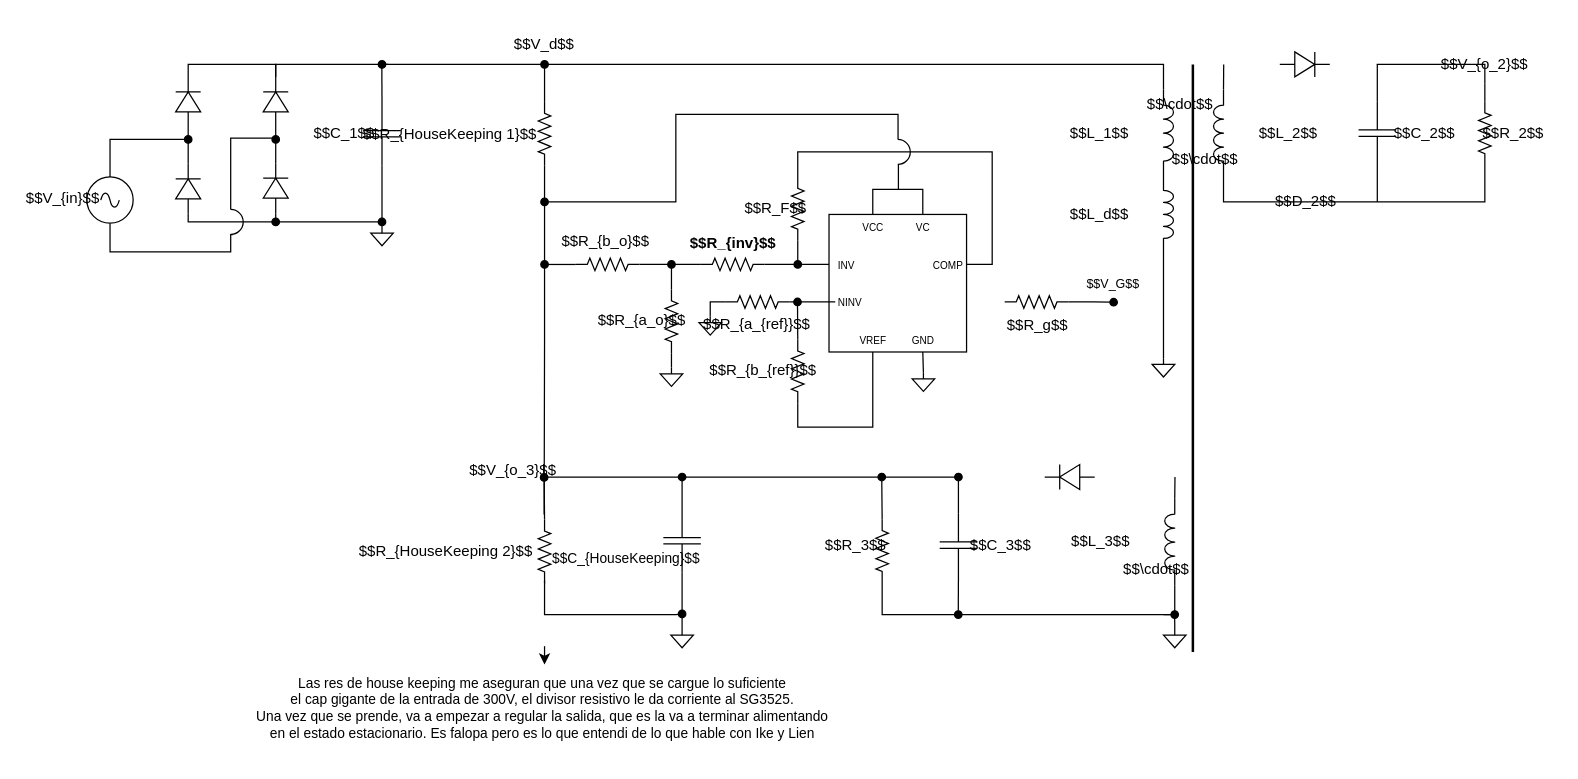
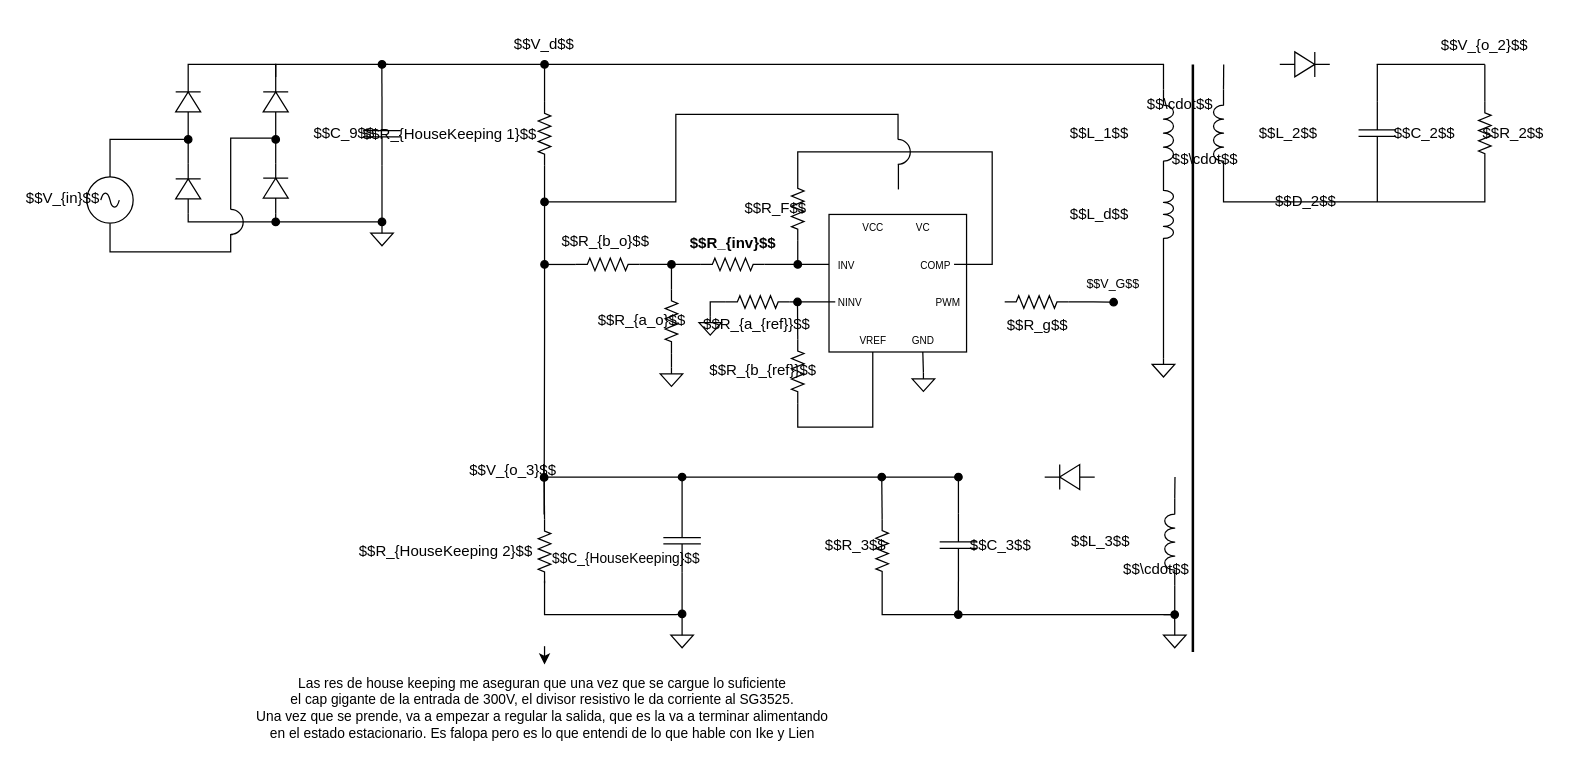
- <mxCell id="118" value="$$V_{o_2}$$" style="text;html=1;strokeColor=none;fillColor=none;align=center;verticalAlign=middle;whiteSpace=wrap;rounded=0;" parent="1" vertex="1"><mxGeometry x="1157" y="36" width="60" height="30" as="geometry" /></mxCell>
+ <mxCell id="118" value="$$V_{o_2}$$" style="text;html=1;strokeColor=none;fillColor=none;align=center;verticalAlign=middle;whiteSpace=wrap;rounded=0;" parent="1" vertex="1"><mxGeometry x="1157" y="21" width="60" height="30" as="geometry" /></mxCell>
- <mxCell id="104" value="$$C_1$$" style="text;html=1;strokeColor=none;fillColor=none;align=center;verticalAlign=middle;whiteSpace=wrap;rounded=0;" parent="1" vertex="1"><mxGeometry x="245" y="91" width="60" height="30" as="geometry" /></mxCell>
+ <mxCell id="104" value="$$C_9$$" style="text;html=1;strokeColor=none;fillColor=none;align=center;verticalAlign=middle;whiteSpace=wrap;rounded=0;" parent="1" vertex="1"><mxGeometry x="245" y="91" width="60" height="30" as="geometry" /></mxCell>
- <mxCell id="61" style="edgeStyle=orthogonalEdgeStyle;rounded=0;orthogonalLoop=1;jettySize=auto;html=1;exitX=0.5;exitY=0;exitDx=0;exitDy=0;entryX=0.5;entryY=0;entryDx=0;entryDy=0;endArrow=none;endFill=0;" parent="59" source="62" target="63" edge="1"><mxGeometry relative="1" as="geometry"><Array as="points"><mxPoint x="35" y="-20" /><mxPoint x="75" y="-20" /></Array></mxGeometry></mxCell>
- <mxCell id="68" value="&lt;div style=&quot;text-align: left;&quot;&gt;&lt;span style=&quot;font-size: 8px;&quot;&gt;COMP&lt;/span&gt;&lt;/div&gt;" style="text;html=1;strokeColor=none;fillColor=none;align=center;verticalAlign=middle;whiteSpace=wrap;rounded=0;" parent="59" vertex="1"><mxGeometry x="80" y="30" width="30" height="20" as="geometry" /></mxCell>
+ <mxCell id="68" value="&lt;div style=&quot;text-align: left;&quot;&gt;&lt;span style=&quot;font-size: 8px;&quot;&gt;COMP&lt;/span&gt;&lt;/div&gt;" style="text;html=1;strokeColor=none;fillColor=none;align=center;verticalAlign=middle;whiteSpace=wrap;rounded=0;" parent="59" vertex="1"><mxGeometry x="70" y="30" width="30" height="20" as="geometry" /></mxCell>
+ <mxCell id="64" value="&lt;div style=&quot;text-align: left;&quot;&gt;&lt;span style=&quot;font-size: 8px;&quot;&gt;PWM&lt;/span&gt;&lt;/div&gt;" style="text;html=1;strokeColor=none;fillColor=none;align=center;verticalAlign=middle;whiteSpace=wrap;rounded=0;" parent="59" vertex="1"><mxGeometry x="80" y="60" width="30" height="20" as="geometry" /></mxCell>
